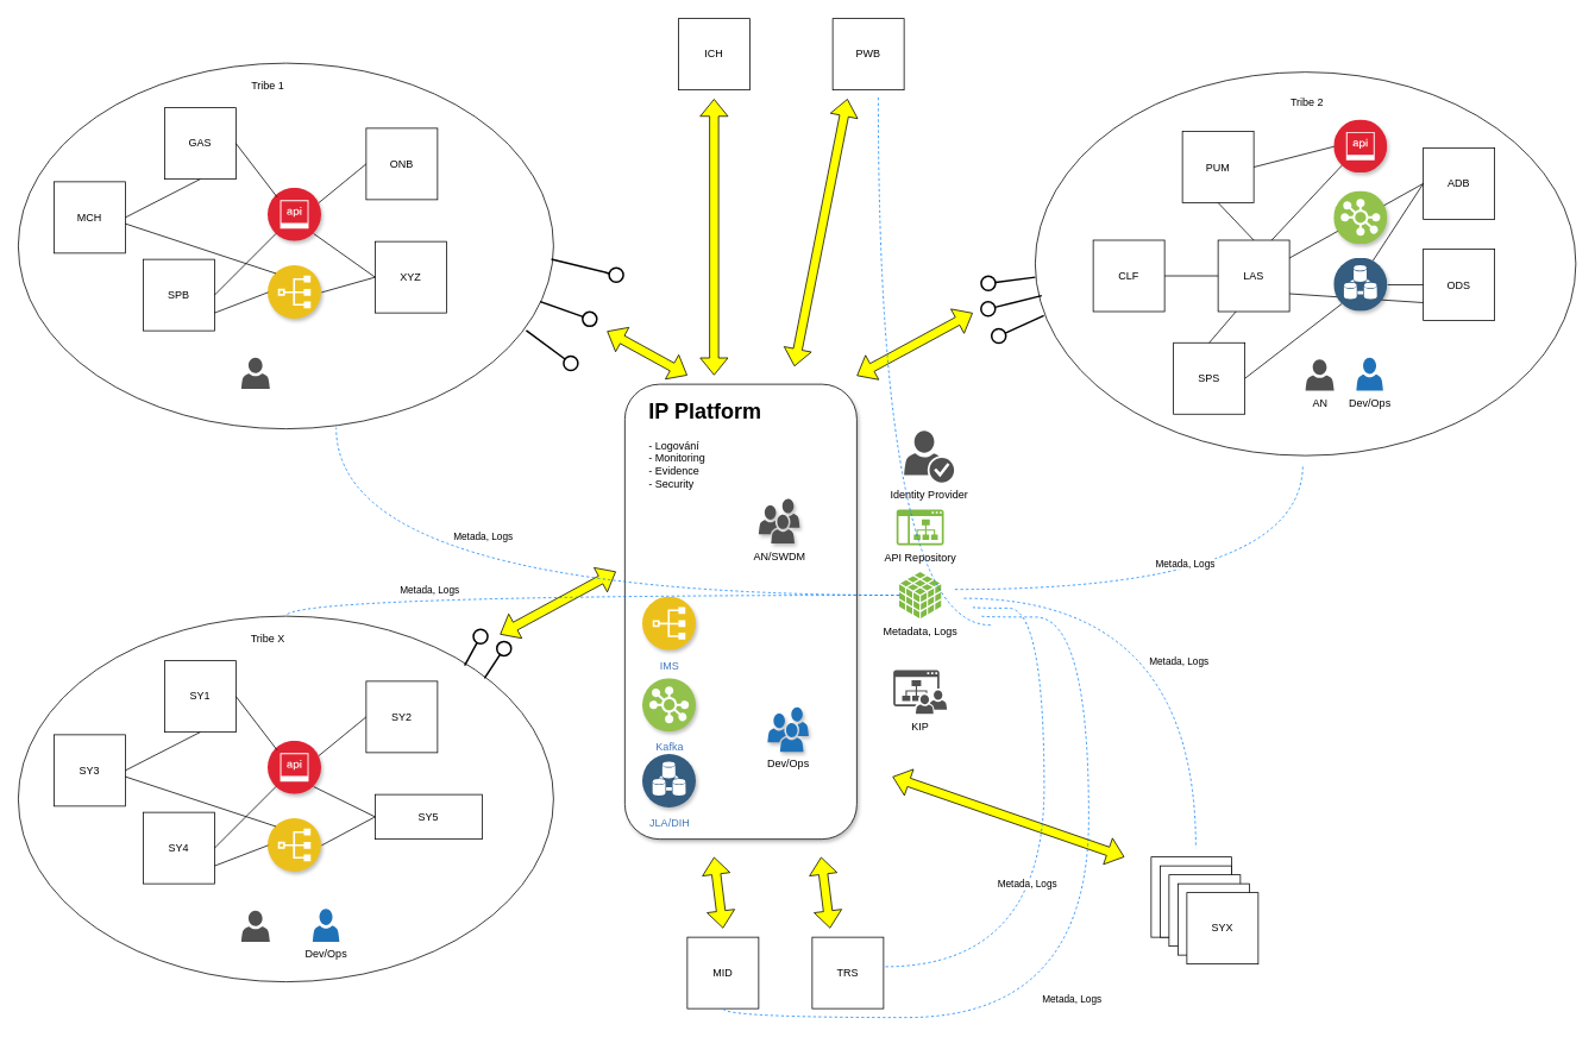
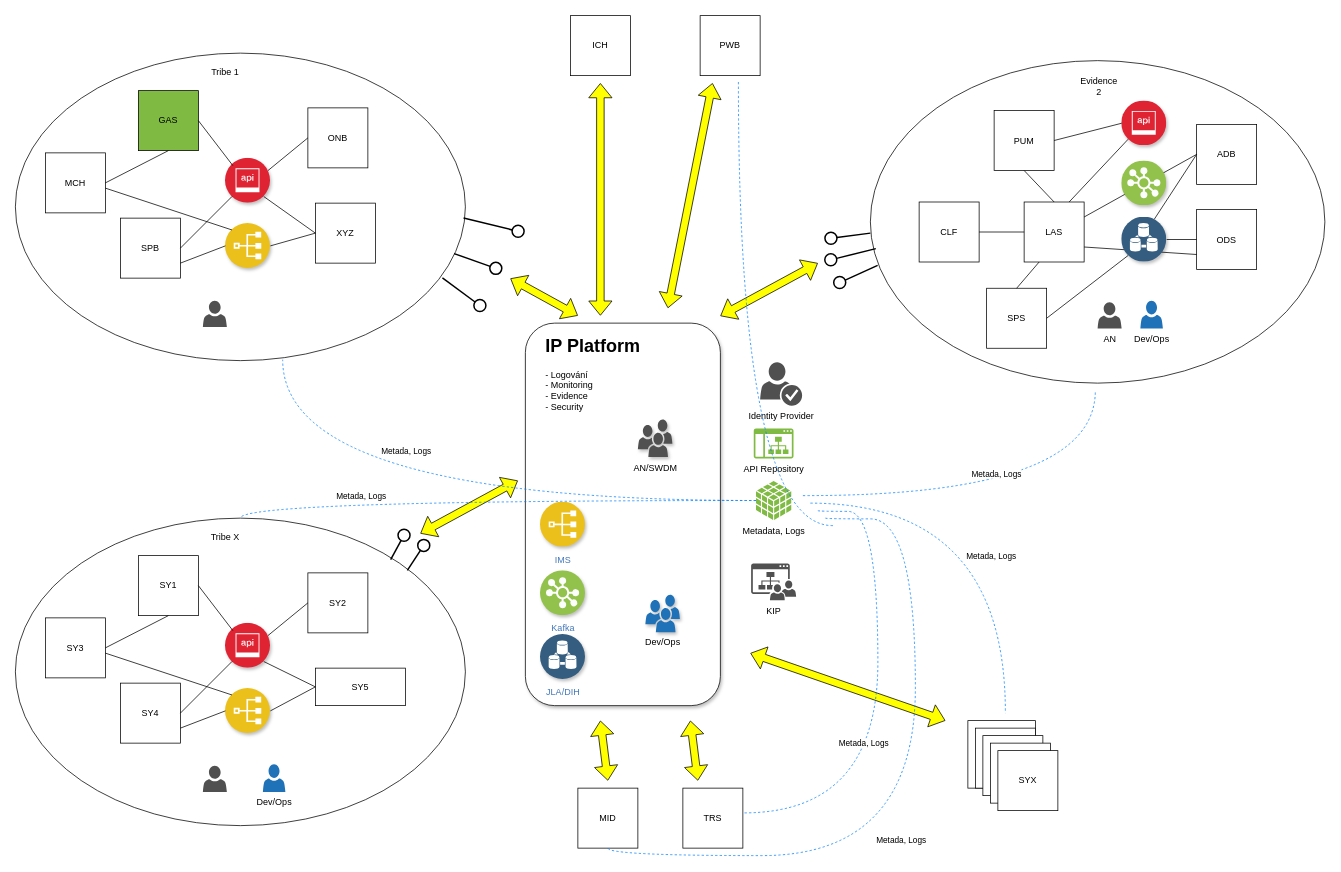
- <mxCell id="16" value="Tribe 2" style="text;html=1;align=center;verticalAlign=middle;whiteSpace=wrap;rounded=0;" parent="14" vertex="1"><mxGeometry x="275" y="13.5" width="60" height="40" as="geometry" /></mxCell>
+ <mxCell id="16" value="Evidence 2" style="text;html=1;align=center;verticalAlign=middle;whiteSpace=wrap;rounded=0;" parent="14" vertex="1"><mxGeometry x="275" y="13.5" width="60" height="40" as="geometry" /></mxCell>
- <mxCell id="44" value="GAS" style="whiteSpace=wrap;html=1;aspect=fixed;" parent="38" vertex="1"><mxGeometry x="164" y="50" width="80" height="80" as="geometry" /></mxCell>
+ <mxCell id="44" value="GAS" style="whiteSpace=wrap;html=1;aspect=fixed;fillColor=#7fba42;" parent="38" vertex="1"><mxGeometry x="164" y="50" width="80" height="80" as="geometry" /></mxCell>
